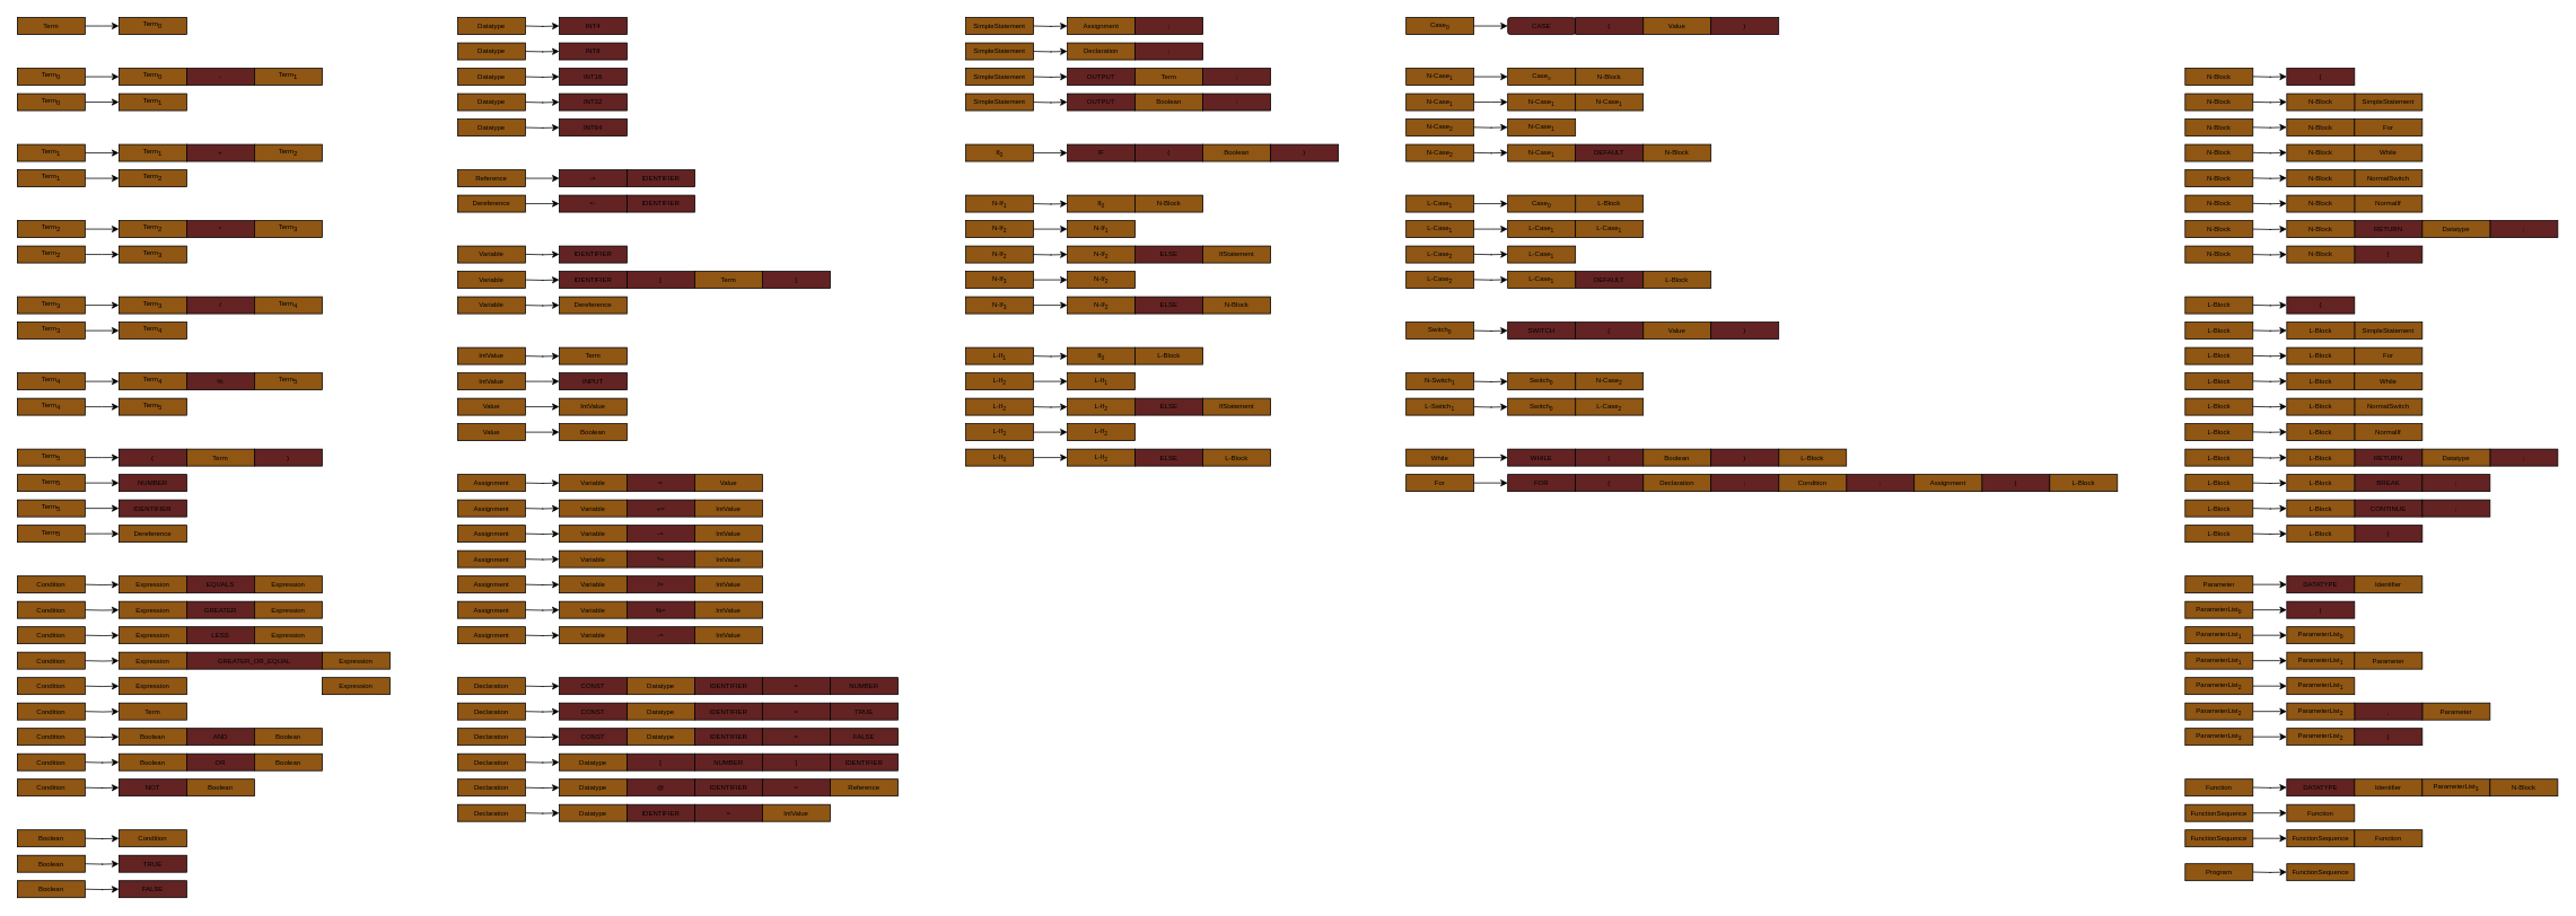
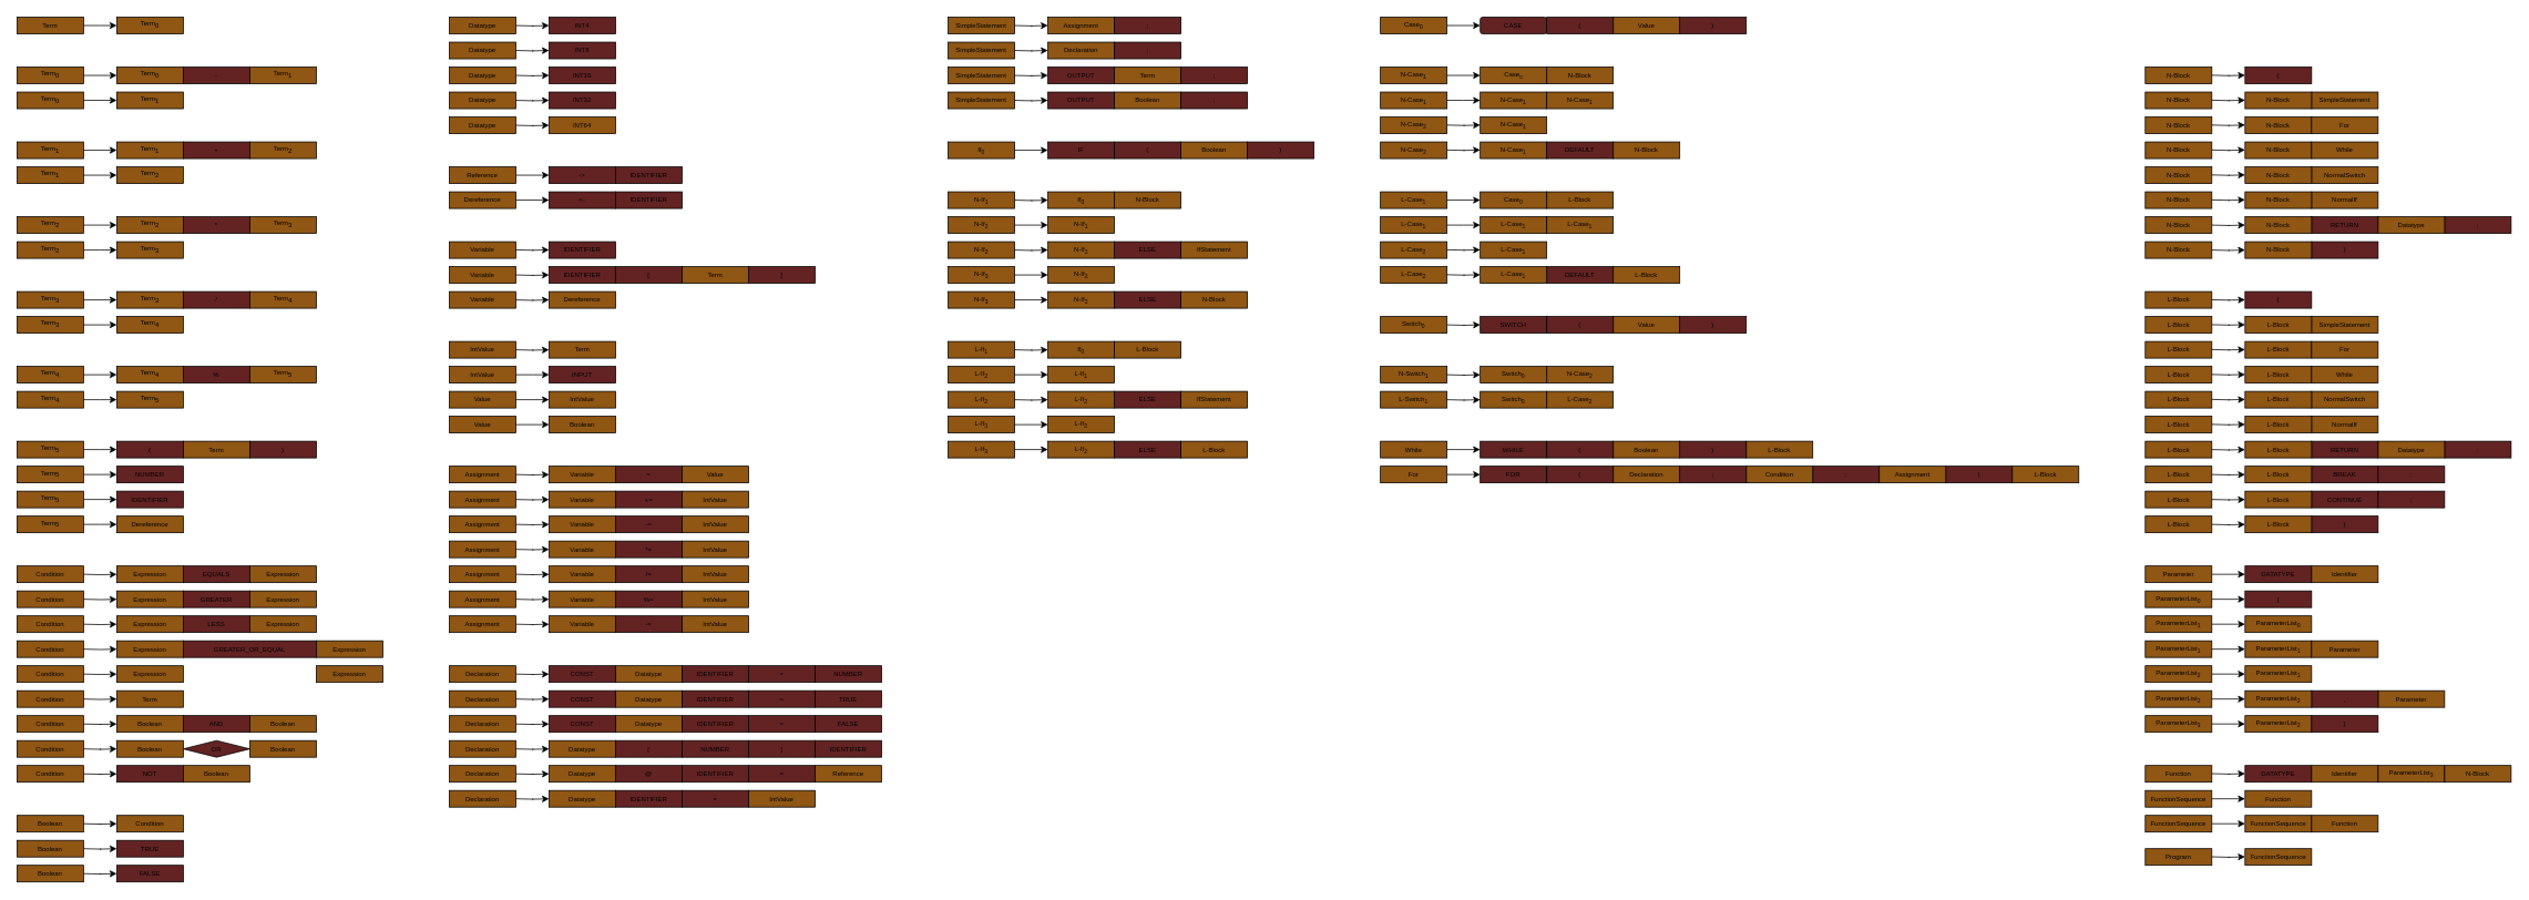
- <mxCell id="97" value="INT64" style="rounded=0;whiteSpace=wrap;html=1;fillColor=#632323;fontSize=8;" parent="1" vertex="1"><mxGeometry x="660" y="140" width="80" height="20" as="geometry" /></mxCell>
+ <mxCell id="97" value="INT64" style="rounded=0;whiteSpace=wrap;html=1;fillColor=#8f5614;fontSize=8;" parent="1" vertex="1"><mxGeometry x="660" y="140" width="80" height="20" as="geometry" /></mxCell>
- <mxCell id="122" value="OR" style="rounded=0;whiteSpace=wrap;html=1;fillColor=#632323;fontSize=8;" parent="1" vertex="1"><mxGeometry x="220" y="890" width="80" height="20" as="geometry" /></mxCell>
+ <mxCell id="122" value="OR" style="rhombus;whiteSpace=wrap;html=1;fillColor=#632323;fontSize=8;" parent="1" vertex="1"><mxGeometry x="220" y="890" width="80" height="20" as="geometry" /></mxCell>
